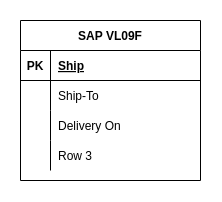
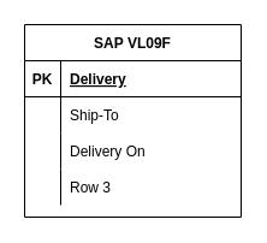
- <mxCell id="5" value="Ship" style="shape=partialRectangle;connectable=0;fillColor=none;top=0;left=0;bottom=0;right=0;align=left;spacingLeft=6;fontStyle=5;overflow=hidden;" vertex="1" parent="3"><mxGeometry x="30" width="150" height="30" as="geometry"><mxRectangle width="150" height="30" as="alternateBounds" /></mxGeometry></mxCell>
+ <mxCell id="5" value="Delivery" style="shape=partialRectangle;connectable=0;fillColor=none;top=0;left=0;bottom=0;right=0;align=left;spacingLeft=6;fontStyle=5;overflow=hidden;" vertex="1" parent="3"><mxGeometry x="30" width="150" height="30" as="geometry"><mxRectangle width="150" height="30" as="alternateBounds" /></mxGeometry></mxCell>
